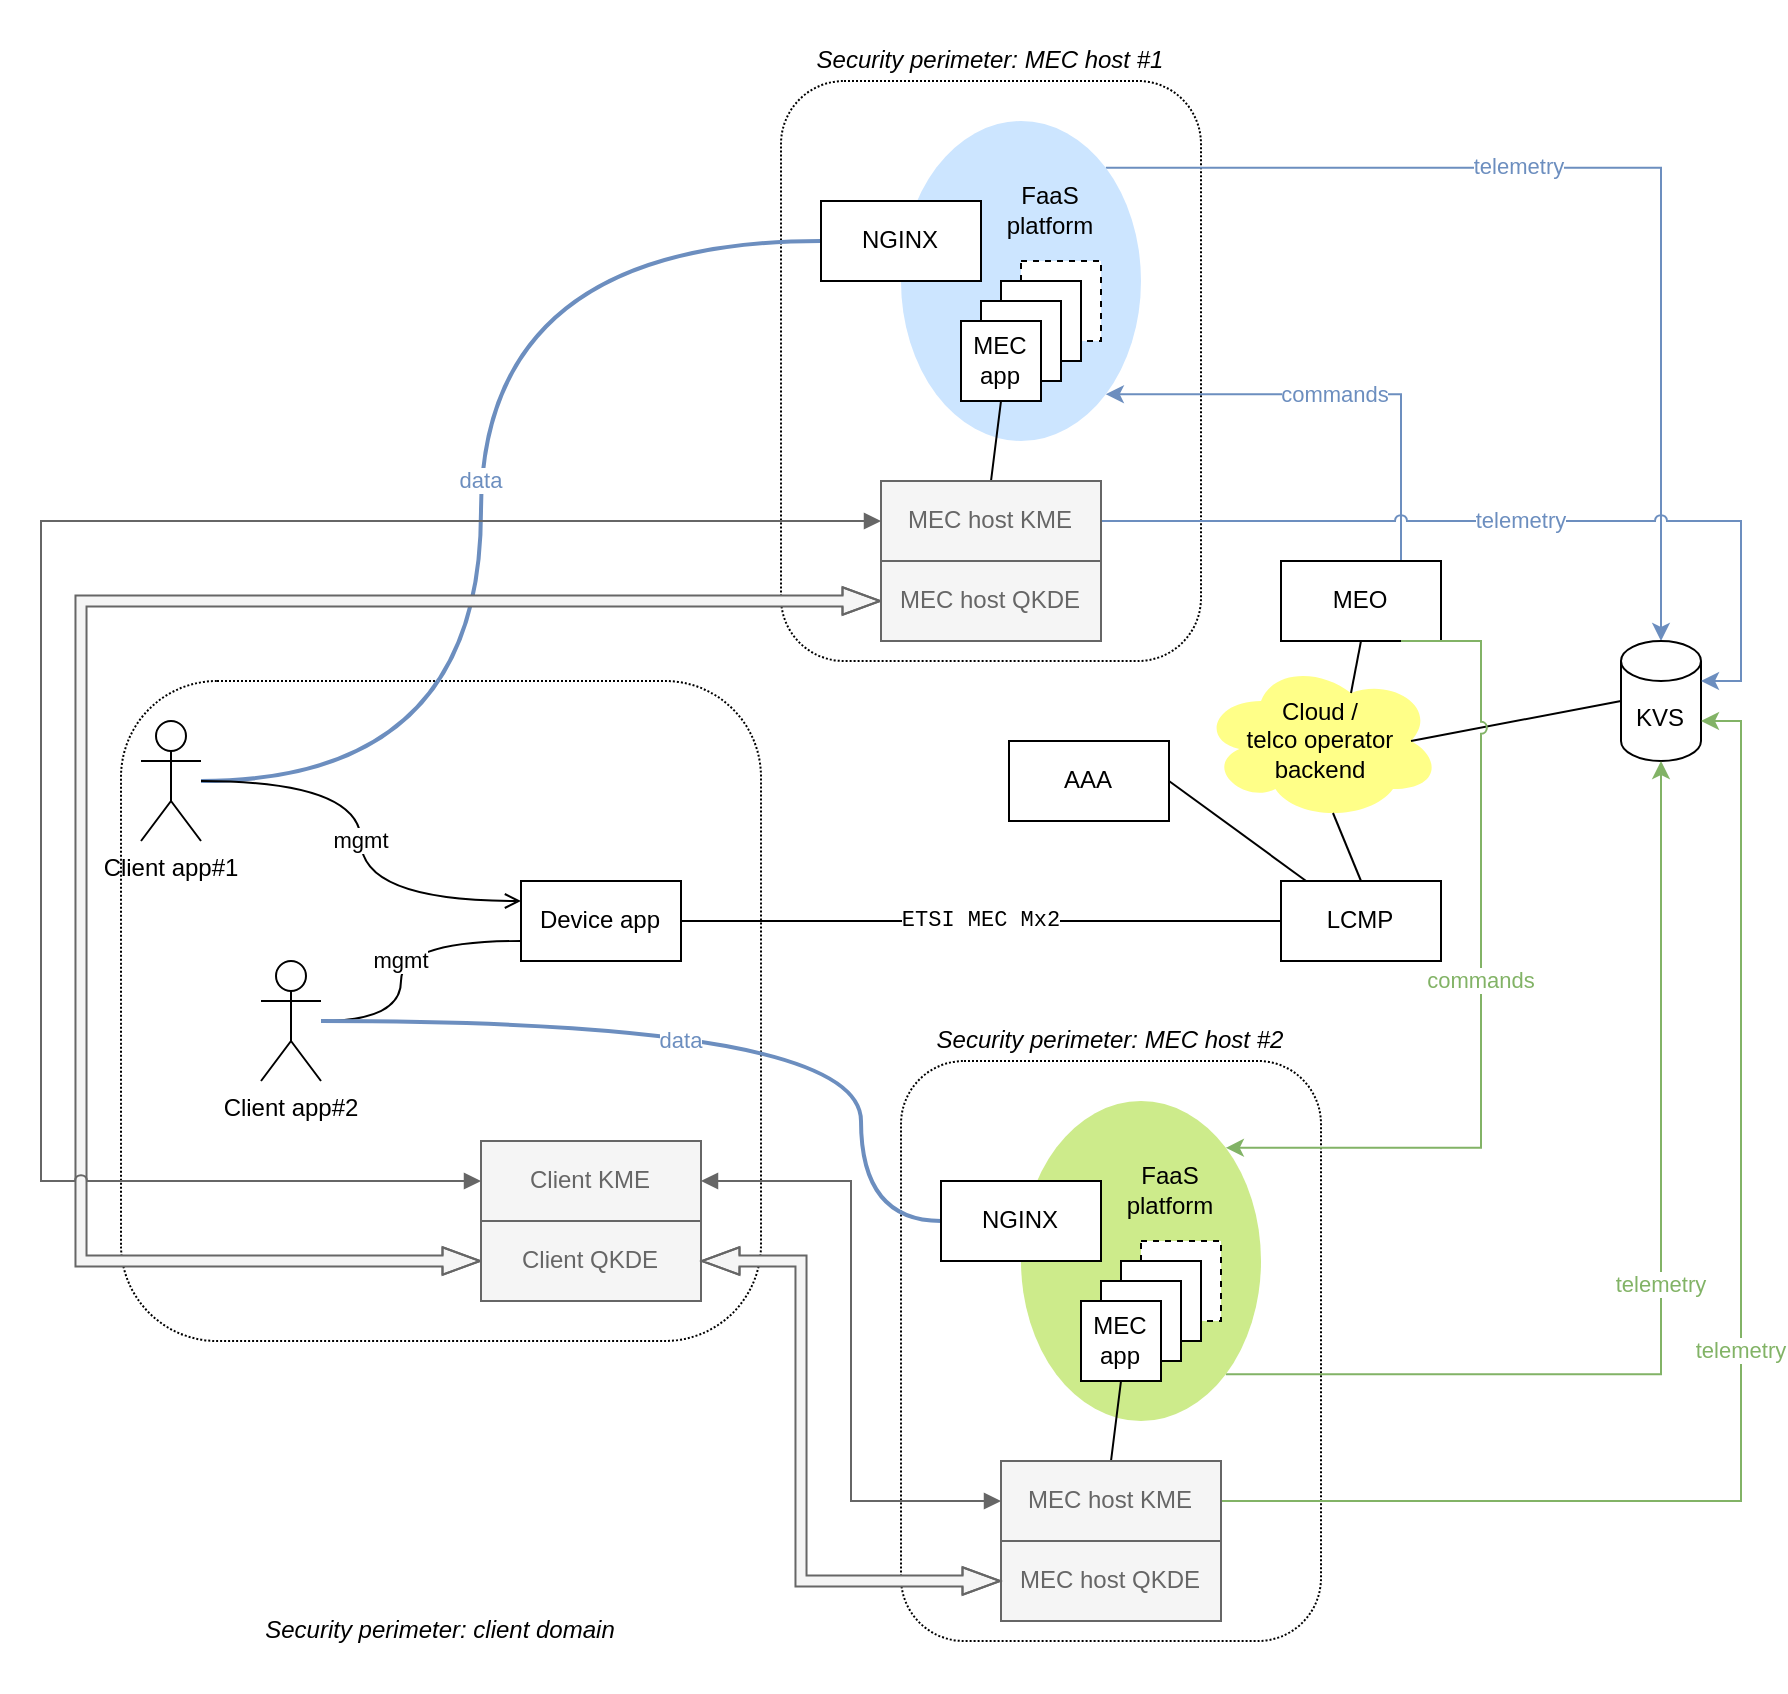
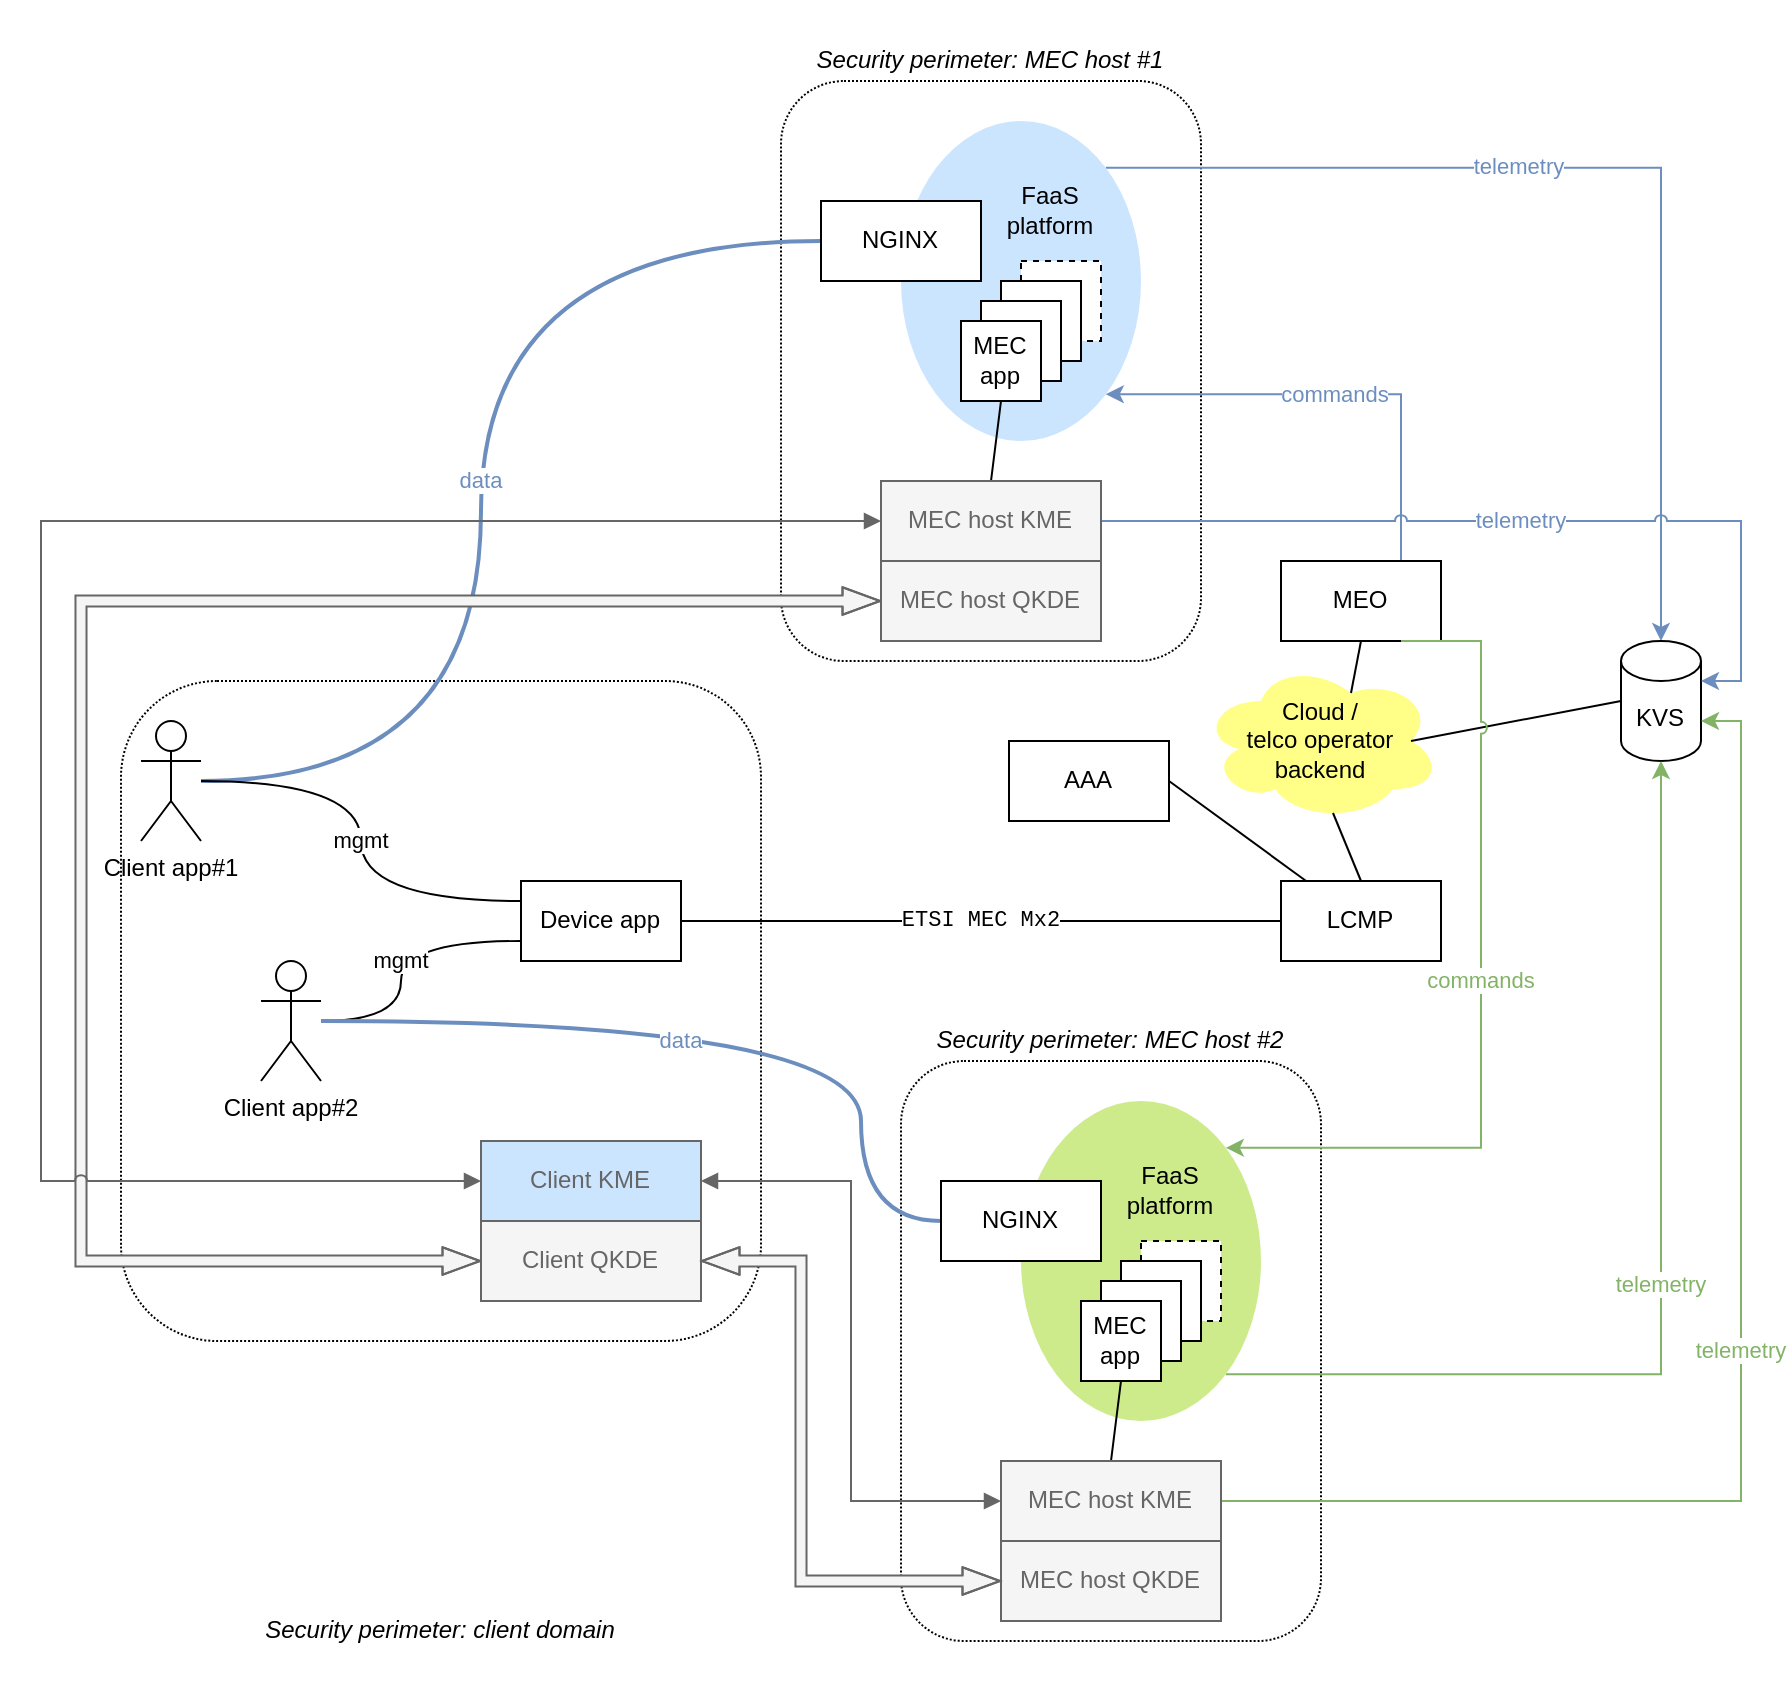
- <mxCell id="51" value="mgmt" style="endArrow=open;html=1;entryX=0;entryY=0.25;entryDx=0;entryDy=0;edgeStyle=orthogonalEdgeStyle;curved=1;" parent="1" source="28" target="19" edge="1"><mxGeometry width="50" height="50" relative="1" as="geometry"><mxPoint x="310" y="420" as="sourcePoint" /><mxPoint x="360" y="370" as="targetPoint" /></mxGeometry></mxCell>
+ <mxCell id="51" value="mgmt" style="endArrow=none;html=1;entryX=0;entryY=0.25;entryDx=0;entryDy=0;edgeStyle=orthogonalEdgeStyle;curved=1;" parent="1" source="28" target="19" edge="1"><mxGeometry width="50" height="50" relative="1" as="geometry"><mxPoint x="310" y="420" as="sourcePoint" /><mxPoint x="360" y="370" as="targetPoint" /></mxGeometry></mxCell>
- <mxCell id="30" value="Client KME" style="rounded=0;whiteSpace=wrap;html=1;strokeWidth=1;fillColor=#f5f5f5;fontColor=#666666;strokeColor=#666666;" parent="1" vertex="1"><mxGeometry x="240" y="570" width="110" height="40" as="geometry" /></mxCell>
+ <mxCell id="30" value="Client KME" style="rounded=0;whiteSpace=wrap;html=1;strokeWidth=1;fillColor=#cce5ff;fontColor=#666666;strokeColor=#666666;" parent="1" vertex="1"><mxGeometry x="240" y="570" width="110" height="40" as="geometry" /></mxCell>
